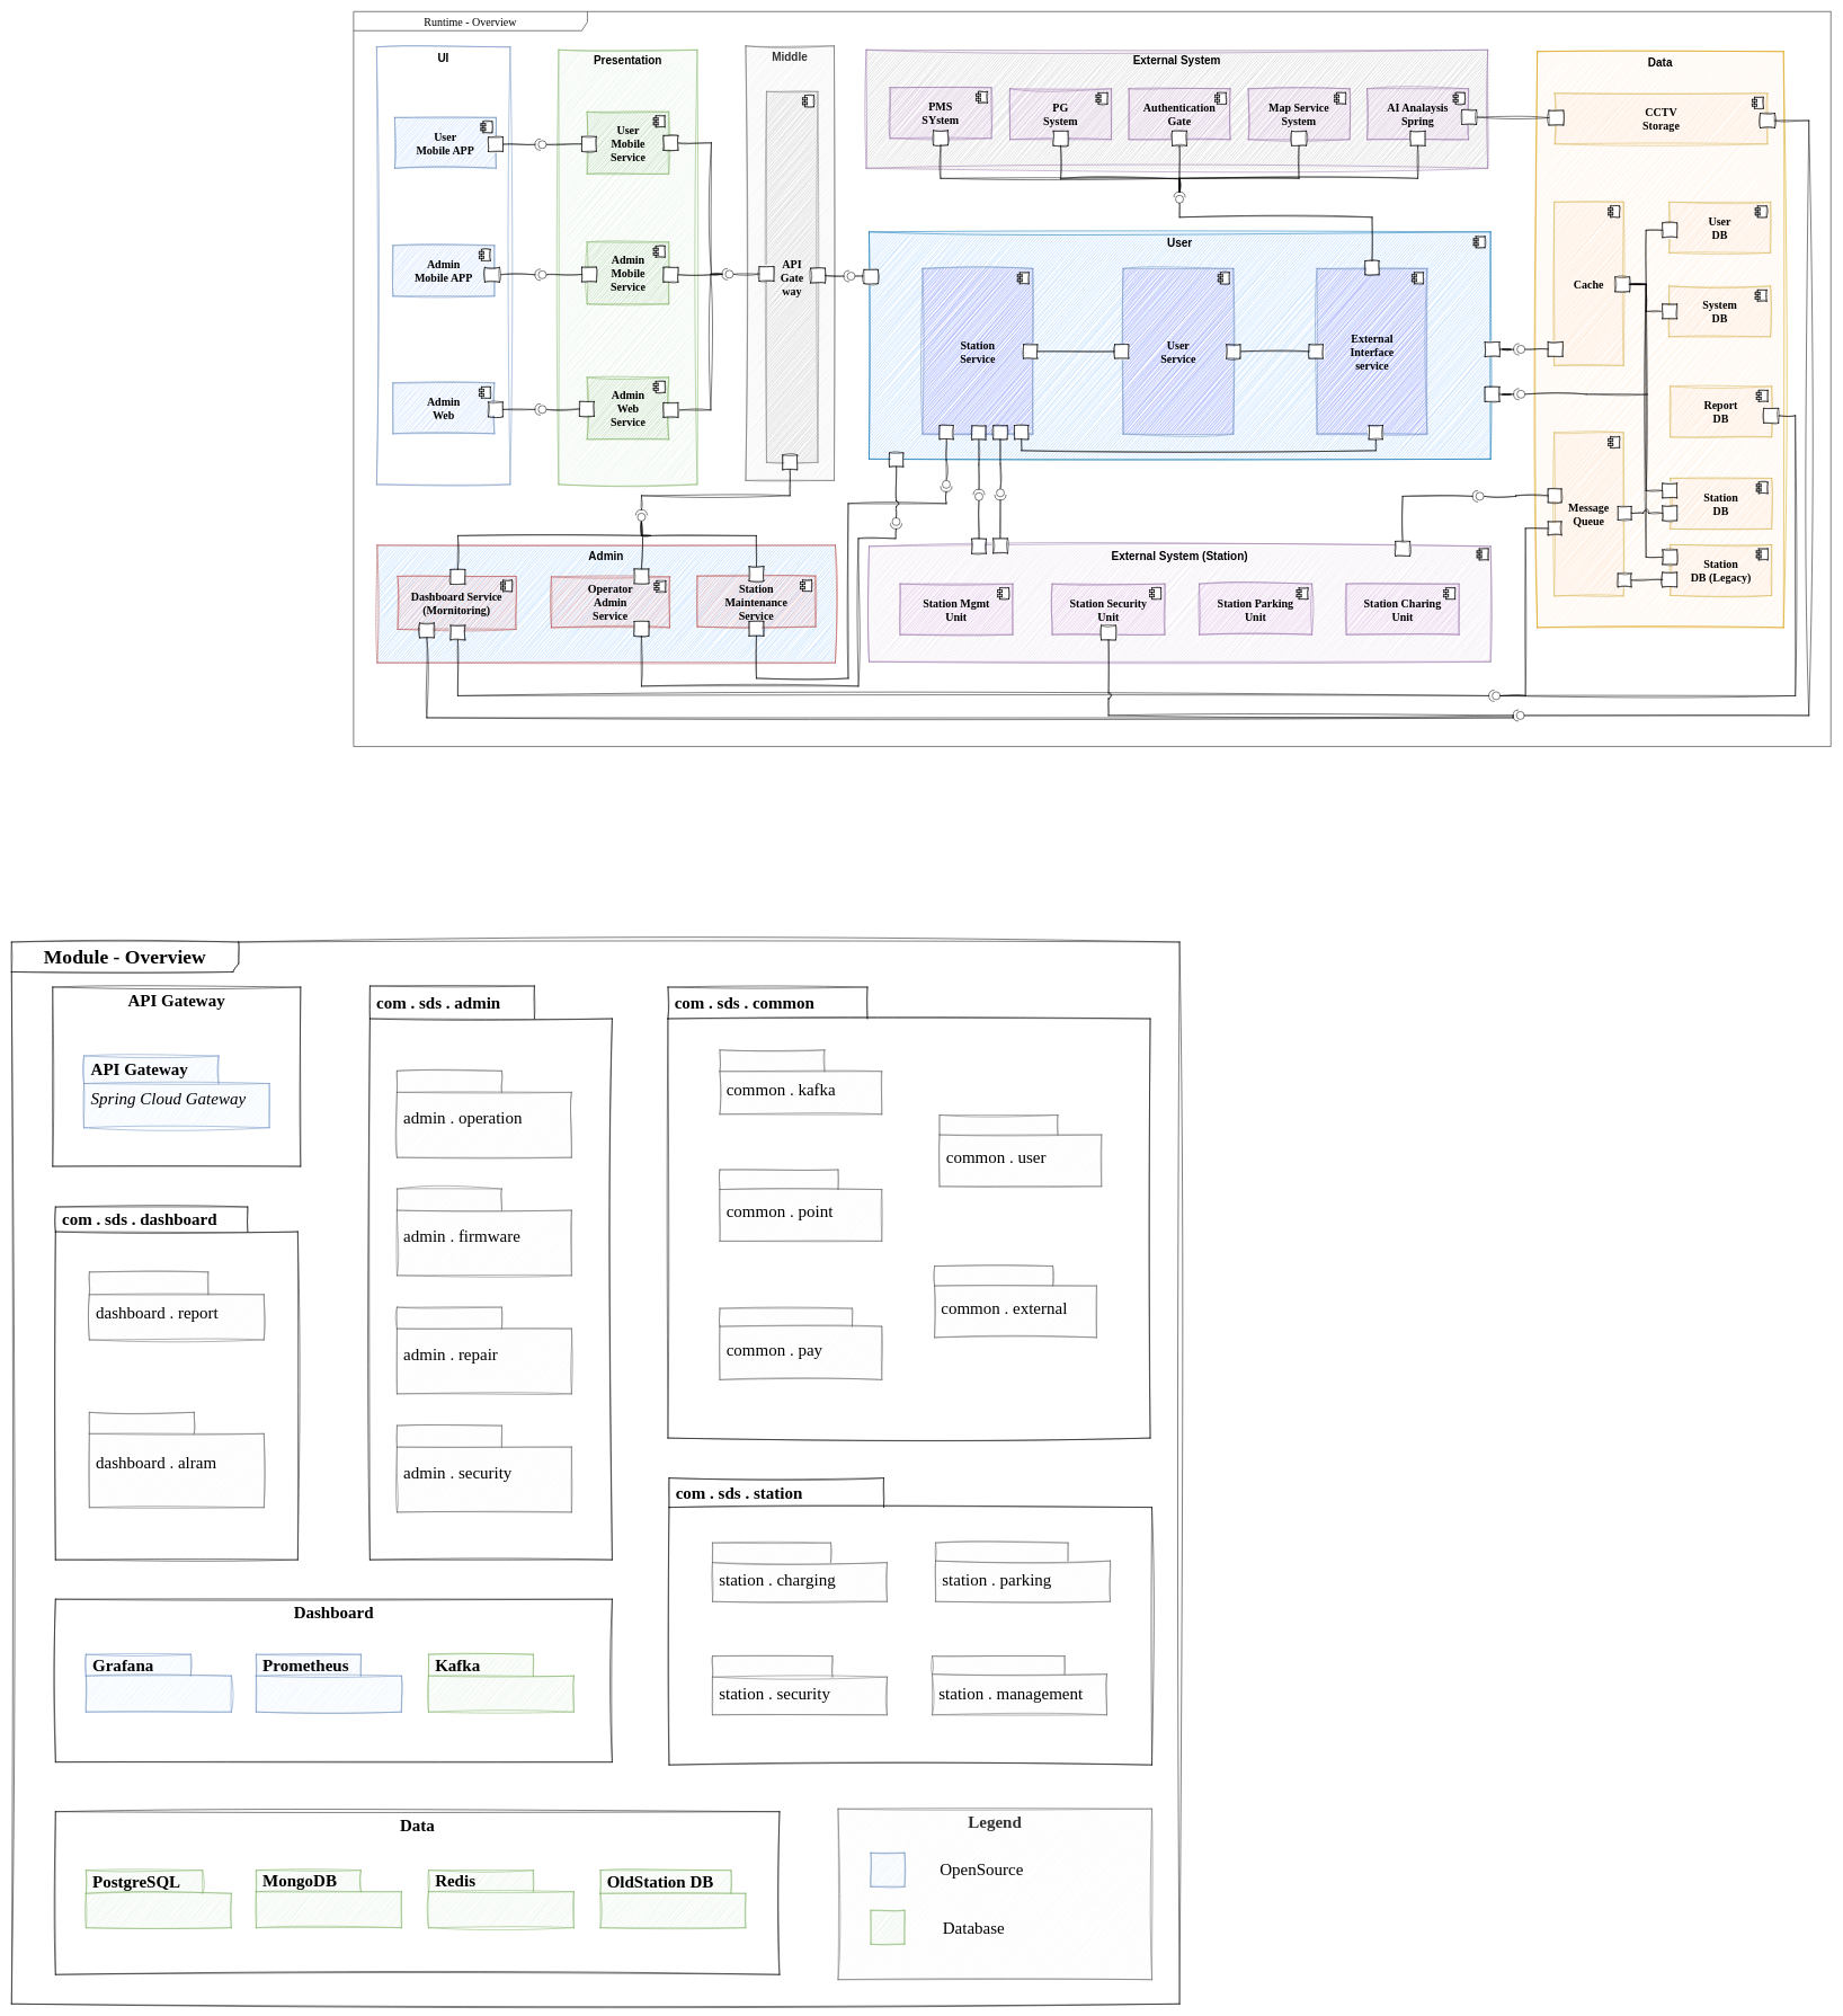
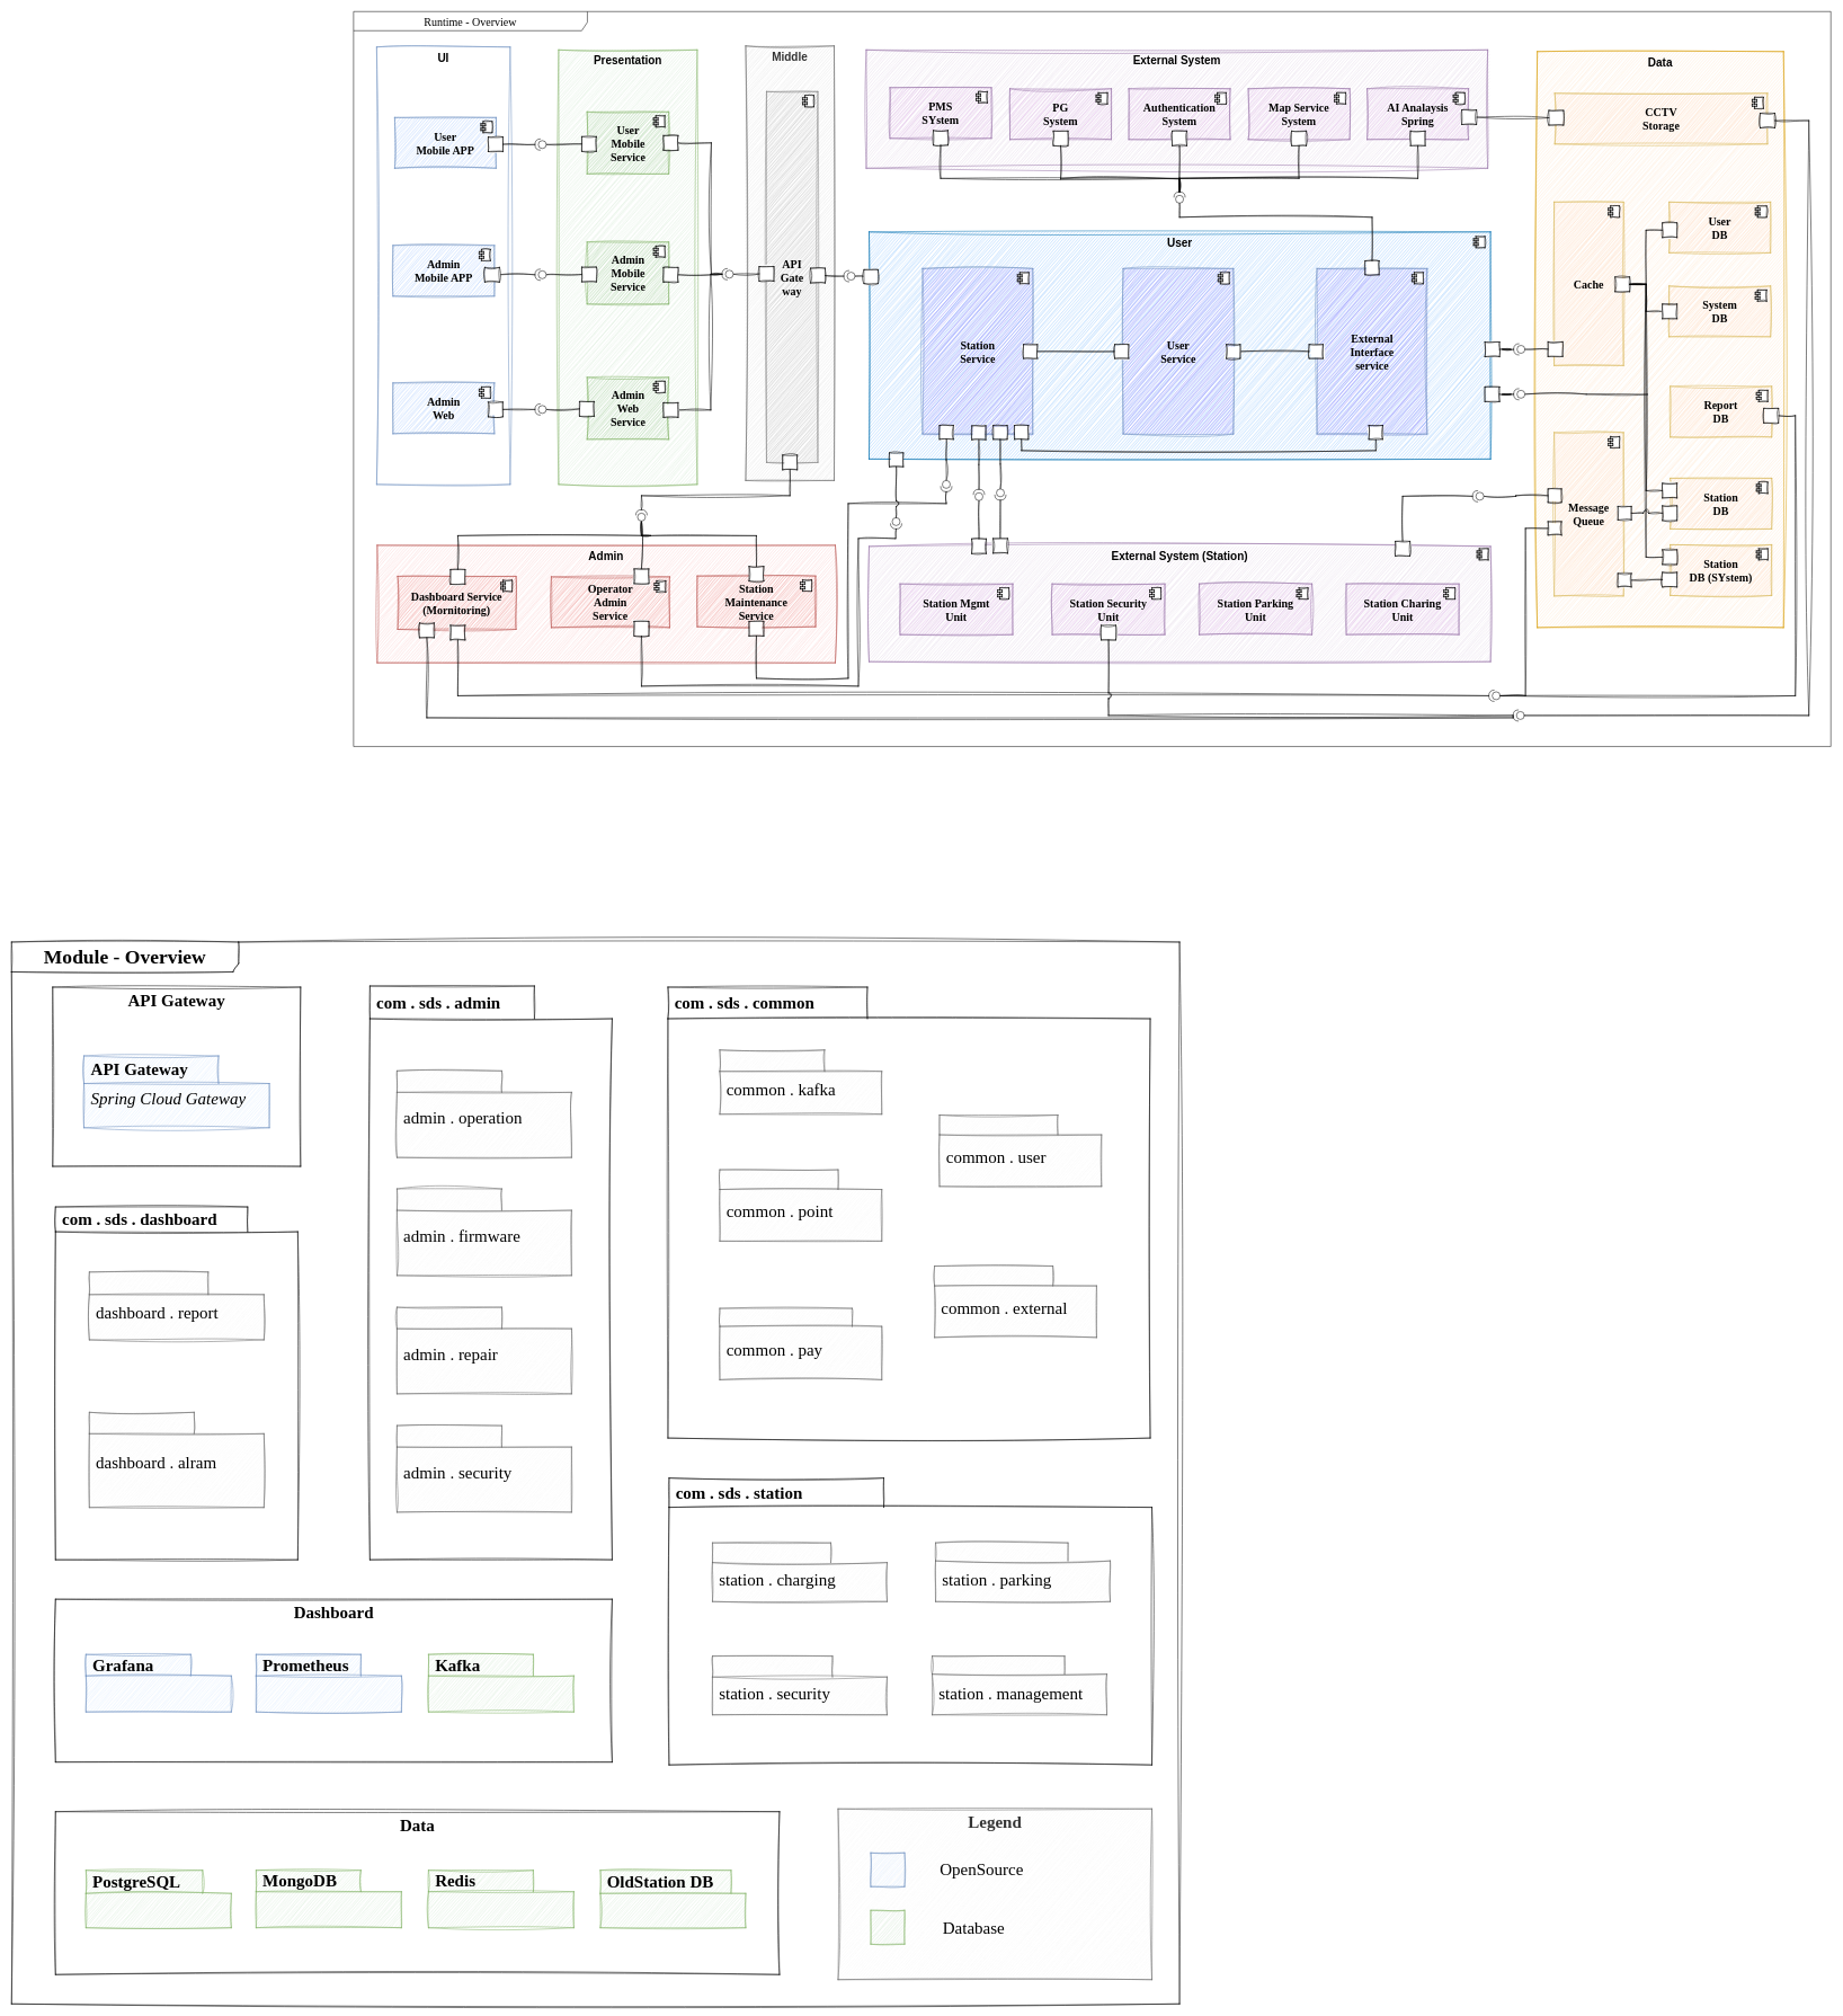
- <mxCell id="22" value="External System" style="rounded=0;whiteSpace=wrap;html=1;sketch=1;hachureGap=4;jiggle=2;curveFitting=1;fontFamily=Helvetica;fontSize=20;labelBackgroundColor=none;fillColor=#bdbdbd;verticalAlign=top;fontStyle=1;strokeColor=#9673a6;fontColor=default;" parent="1" vertex="1"><mxGeometry x="1537" y="88" width="1103" height="210" as="geometry" /></mxCell>
+ <mxCell id="22" value="External System" style="rounded=0;whiteSpace=wrap;html=1;sketch=1;hachureGap=4;jiggle=2;curveFitting=1;fontFamily=Helvetica;fontSize=20;labelBackgroundColor=none;fillColor=#e1d5e7;verticalAlign=top;fontStyle=1;strokeColor=#9673a6;fontColor=default;" parent="1" vertex="1"><mxGeometry x="1537" y="88" width="1103" height="210" as="geometry" /></mxCell>
- <mxCell id="35" value="Authentication&lt;br&gt;Gate" style="html=1;dropTarget=0;whiteSpace=wrap;sketch=1;hachureGap=4;jiggle=2;curveFitting=1;fontFamily=Architects Daughter;fontSource=https%3A%2F%2Ffonts.googleapis.com%2Fcss%3Ffamily%3DArchitects%2BDaughter;fontSize=20;fillColor=#DCB2E7;strokeColor=#9673a6;fontStyle=1" parent="34" vertex="1"><mxGeometry width="180" height="90" as="geometry" /></mxCell>
+ <mxCell id="35" value="Authentication&lt;br&gt;System" style="html=1;dropTarget=0;whiteSpace=wrap;sketch=1;hachureGap=4;jiggle=2;curveFitting=1;fontFamily=Architects Daughter;fontSource=https%3A%2F%2Ffonts.googleapis.com%2Fcss%3Ffamily%3DArchitects%2BDaughter;fontSize=20;fillColor=#DCB2E7;strokeColor=#9673a6;fontStyle=1" parent="34" vertex="1"><mxGeometry width="180" height="90" as="geometry" /></mxCell>
- <mxCell id="17" value="Admin" style="rounded=0;whiteSpace=wrap;html=1;sketch=1;hachureGap=4;jiggle=2;curveFitting=1;fontFamily=Helvetica;fontSize=20;labelBackgroundColor=none;fillColor=#90c6fc;verticalAlign=top;fontStyle=1;strokeColor=#b85450;fontColor=default;" parent="1" vertex="1"><mxGeometry x="669" y="967" width="813" height="208.5" as="geometry" /></mxCell>
+ <mxCell id="17" value="Admin" style="rounded=0;whiteSpace=wrap;html=1;sketch=1;hachureGap=4;jiggle=2;curveFitting=1;fontFamily=Helvetica;fontSize=20;labelBackgroundColor=none;fillColor=#f8cecc;verticalAlign=top;fontStyle=1;strokeColor=#b85450;fontColor=default;" parent="1" vertex="1"><mxGeometry x="669" y="967" width="813" height="208.5" as="geometry" /></mxCell>
- <mxCell id="204" value="Station&lt;br&gt;DB (Legacy)" style="html=1;dropTarget=0;whiteSpace=wrap;sketch=1;hachureGap=4;jiggle=2;curveFitting=1;fontFamily=Architects Daughter;fontSource=https%3A%2F%2Ffonts.googleapis.com%2Fcss%3Ffamily%3DArchitects%2BDaughter;fontSize=20;fillColor=#FDDAC3;strokeColor=#d6b656;fontStyle=1" parent="203" vertex="1"><mxGeometry x="14" width="180" height="90" as="geometry" /></mxCell>
+ <mxCell id="204" value="Station&lt;br&gt;DB (SYstem)" style="html=1;dropTarget=0;whiteSpace=wrap;sketch=1;hachureGap=4;jiggle=2;curveFitting=1;fontFamily=Architects Daughter;fontSource=https%3A%2F%2Ffonts.googleapis.com%2Fcss%3Ffamily%3DArchitects%2BDaughter;fontSize=20;fillColor=#FDDAC3;strokeColor=#d6b656;fontStyle=1" parent="203" vertex="1"><mxGeometry x="14" width="180" height="90" as="geometry" /></mxCell>
